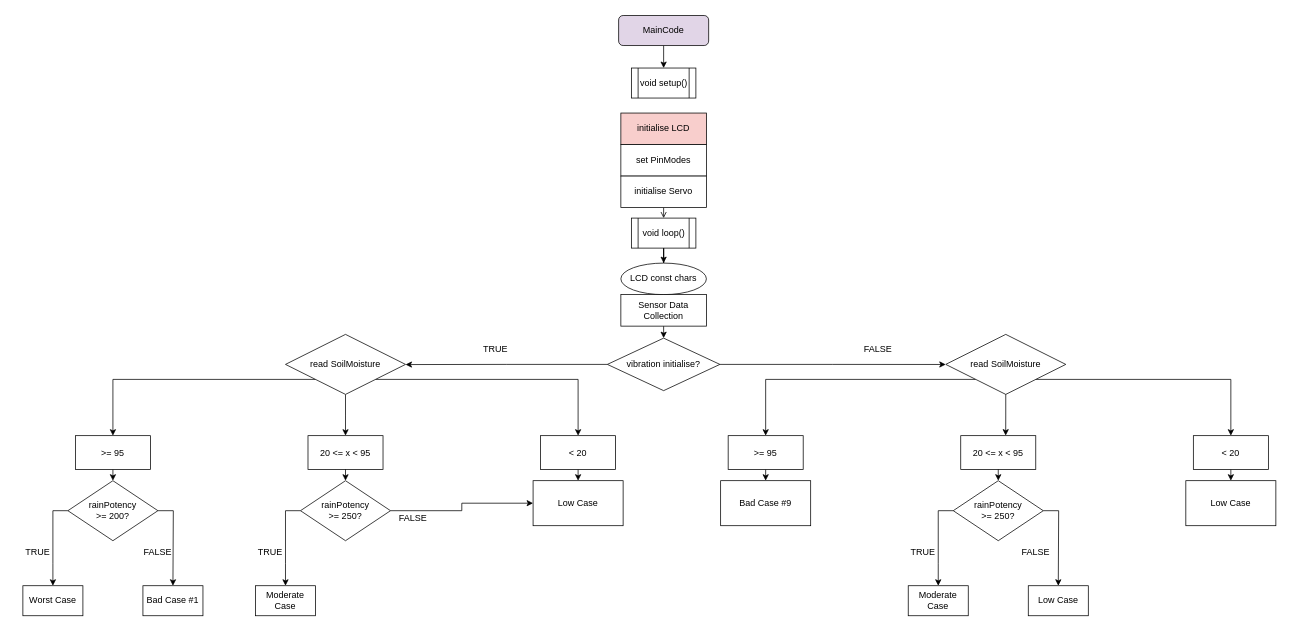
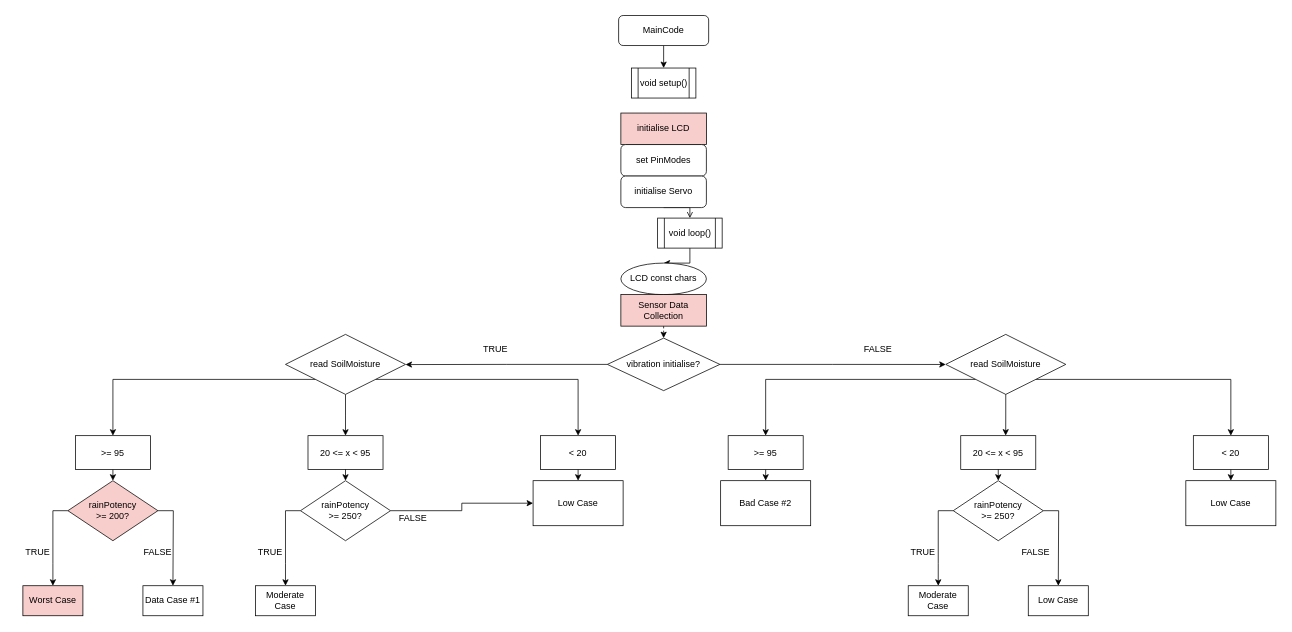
- <mxCell id="3" value="MainCode" style="rounded=1;whiteSpace=wrap;html=1;fontSize=12;glass=0;strokeWidth=1;shadow=0;fillColor=#e1d5e7;" parent="1" vertex="1"><mxGeometry x="824" y="20" width="120" height="40" as="geometry" /></mxCell>
+ <mxCell id="3" value="MainCode" style="rounded=1;whiteSpace=wrap;html=1;fontSize=12;glass=0;strokeWidth=1;shadow=0;" parent="1" vertex="1"><mxGeometry x="824" y="20" width="120" height="40" as="geometry" /></mxCell>
- <mxCell id="6" value="set PinModes" style="rounded=0;whiteSpace=wrap;html=1;" vertex="1" parent="1"><mxGeometry x="827" y="192" width="114" height="42" as="geometry" /></mxCell>
+ <mxCell id="6" value="set PinModes" style="whiteSpace=wrap;html=1;rounded=1;" vertex="1" parent="1"><mxGeometry x="827" y="192" width="114" height="42" as="geometry" /></mxCell>
- <mxCell id="8" value="initialise Servo" style="rounded=0;whiteSpace=wrap;html=1;" vertex="1" parent="1"><mxGeometry x="827" y="234" width="114" height="42" as="geometry" /></mxCell>
+ <mxCell id="8" value="initialise Servo" style="whiteSpace=wrap;html=1;rounded=1;" vertex="1" parent="1"><mxGeometry x="827" y="234" width="114" height="42" as="geometry" /></mxCell>
- <mxCell id="10" value="void loop()" style="shape=process;whiteSpace=wrap;html=1;backgroundOutline=1;" vertex="1" parent="1"><mxGeometry x="841" y="290" width="86" height="40" as="geometry" /></mxCell>
+ <mxCell id="10" value="void loop()" style="shape=process;whiteSpace=wrap;html=1;backgroundOutline=1;" vertex="1" parent="1"><mxGeometry x="876" y="290" width="86" height="40" as="geometry" /></mxCell>
- <mxCell id="13" value="Sensor Data Collection" style="rounded=0;whiteSpace=wrap;html=1;" vertex="1" parent="1"><mxGeometry x="827" y="392" width="114" height="42" as="geometry" /></mxCell>
+ <mxCell id="13" value="Sensor Data Collection" style="rounded=0;whiteSpace=wrap;html=1;fillColor=#f8cecc;" vertex="1" parent="1"><mxGeometry x="827" y="392" width="114" height="42" as="geometry" /></mxCell>
- <mxCell id="12" style="edgeStyle=orthogonalEdgeStyle;rounded=0;orthogonalLoop=1;jettySize=auto;html=1;exitX=0.5;exitY=1;exitDx=0;exitDy=0;entryX=0.5;entryY=0;entryDx=0;entryDy=0;" edge="1" parent="1" source="13" target="16"><mxGeometry relative="1" as="geometry" /></mxCell>
+ <mxCell id="12" style="edgeStyle=orthogonalEdgeStyle;rounded=0;orthogonalLoop=1;jettySize=auto;html=1;exitX=0.5;exitY=1;exitDx=0;exitDy=0;entryX=0.5;entryY=0;entryDx=0;entryDy=0;dashed=1;" edge="1" parent="1" source="13" target="16"><mxGeometry relative="1" as="geometry" /></mxCell>
- <mxCell id="58" value="Bad Case #9" style="rounded=0;whiteSpace=wrap;html=1;" vertex="1" parent="1"><mxGeometry x="960" y="640" width="120" height="60" as="geometry" /></mxCell>
+ <mxCell id="58" value="Bad Case #2" style="rounded=0;whiteSpace=wrap;html=1;" vertex="1" parent="1"><mxGeometry x="960" y="640" width="120" height="60" as="geometry" /></mxCell>
- <mxCell id="31" value="rainPotency&lt;div&gt;&amp;gt;= 200?&lt;/div&gt;" style="rhombus;whiteSpace=wrap;html=1;" vertex="1" parent="1"><mxGeometry x="90" y="640" width="120" height="80" as="geometry" /></mxCell>
+ <mxCell id="31" value="rainPotency&lt;div&gt;&amp;gt;= 200?&lt;/div&gt;" style="rhombus;whiteSpace=wrap;html=1;fillColor=#f8cecc;" vertex="1" parent="1"><mxGeometry x="90" y="640" width="120" height="80" as="geometry" /></mxCell>
- <mxCell id="35" value="Worst Case" style="rounded=0;whiteSpace=wrap;html=1;" vertex="1" parent="1"><mxGeometry x="30" y="780" width="80" height="40" as="geometry" /></mxCell>
+ <mxCell id="35" value="Worst Case" style="rounded=0;whiteSpace=wrap;html=1;fillColor=#f8cecc;" vertex="1" parent="1"><mxGeometry x="30" y="780" width="80" height="40" as="geometry" /></mxCell>
- <mxCell id="34" value="Bad Case #1" style="rounded=0;whiteSpace=wrap;html=1;" vertex="1" parent="1"><mxGeometry x="190" y="780" width="80" height="40" as="geometry" /></mxCell>
+ <mxCell id="34" value="Data Case #1" style="rounded=0;whiteSpace=wrap;html=1;" vertex="1" parent="1"><mxGeometry x="190" y="780" width="80" height="40" as="geometry" /></mxCell>
